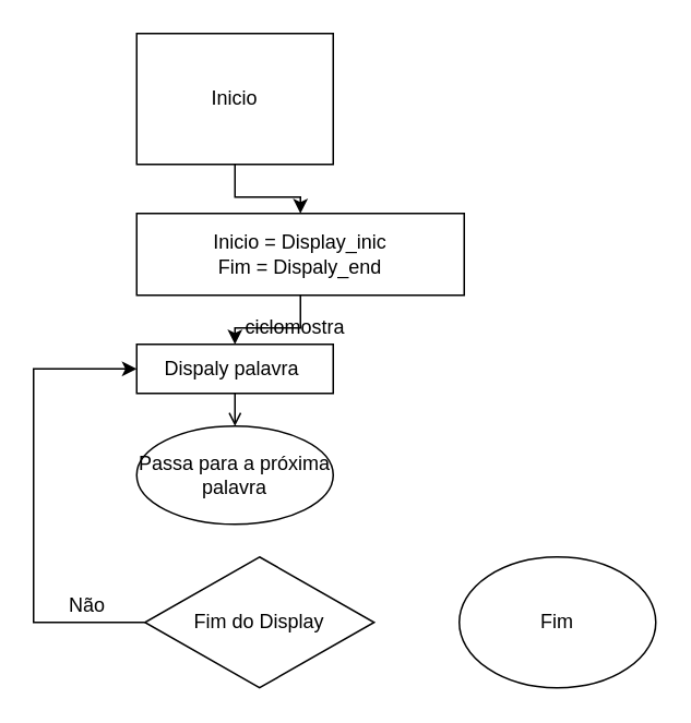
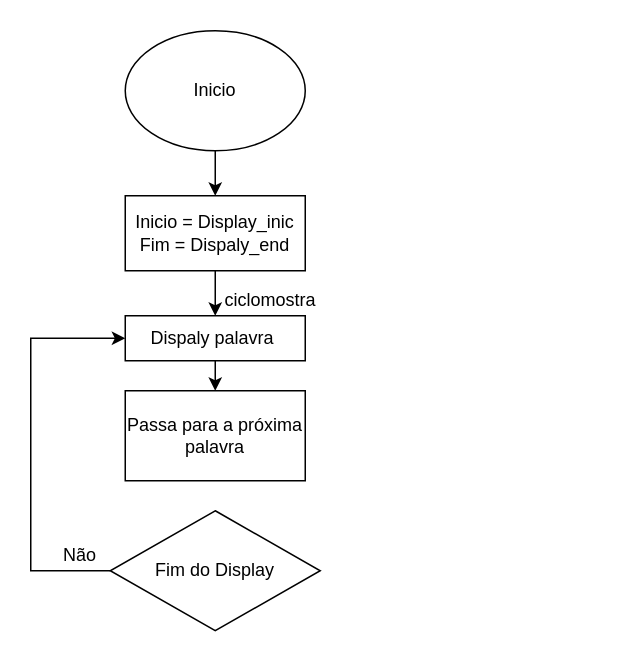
- <mxCell id="3" value="Inicio" style="whiteSpace=wrap;html=1;rounded=0;" vertex="1" parent="1"><mxGeometry x="83" y="20" width="120" height="80" as="geometry" /></mxCell>
+ <mxCell id="3" value="Inicio" style="ellipse;whiteSpace=wrap;html=1;" vertex="1" parent="1"><mxGeometry x="83" y="20" width="120" height="80" as="geometry" /></mxCell>
- <mxCell id="5" value="Inicio = Display_inic&lt;br&gt;Fim = Dispaly_end&lt;br&gt;" style="rounded=0;whiteSpace=wrap;html=1;" vertex="1" parent="1"><mxGeometry x="83" y="130" width="200" height="50" as="geometry" /></mxCell>
+ <mxCell id="5" value="Inicio = Display_inic&lt;br&gt;Fim = Dispaly_end&lt;br&gt;" style="rounded=0;whiteSpace=wrap;html=1;" vertex="1" parent="1"><mxGeometry x="83" y="130" width="120" height="50" as="geometry" /></mxCell>
- <mxCell id="6" style="edgeStyle=orthogonalEdgeStyle;rounded=0;orthogonalLoop=1;jettySize=auto;html=1;exitX=0.5;exitY=1;exitDx=0;exitDy=0;entryX=0.5;entryY=0;entryDx=0;entryDy=0;endArrow=open;" edge="1" parent="1" source="7" target="9"><mxGeometry relative="1" as="geometry" /></mxCell>
+ <mxCell id="6" style="edgeStyle=orthogonalEdgeStyle;rounded=0;orthogonalLoop=1;jettySize=auto;html=1;exitX=0.5;exitY=1;exitDx=0;exitDy=0;entryX=0.5;entryY=0;entryDx=0;entryDy=0;" edge="1" parent="1" source="7" target="9"><mxGeometry relative="1" as="geometry" /></mxCell>
- <mxCell id="9" value="Passa para a próxima palavra" style="ellipse;whiteSpace=wrap;html=1;" vertex="1" parent="1"><mxGeometry x="83" y="260" width="120" height="60" as="geometry" /></mxCell>
+ <mxCell id="9" value="Passa para a próxima palavra" style="rounded=0;whiteSpace=wrap;html=1;" vertex="1" parent="1"><mxGeometry x="83" y="260" width="120" height="60" as="geometry" /></mxCell>
- <mxCell id="12" value="Fim do Display" style="rhombus;whiteSpace=wrap;html=1;" vertex="1" parent="1"><mxGeometry x="88" y="340" width="140" height="80" as="geometry" /></mxCell>
+ <mxCell id="12" value="Fim do Display" style="rhombus;whiteSpace=wrap;html=1;" vertex="1" parent="1"><mxGeometry x="73" y="340" width="140" height="80" as="geometry" /></mxCell>
- <mxCell id="13" value="Fim" style="ellipse;whiteSpace=wrap;html=1;" vertex="1" parent="1"><mxGeometry x="280" y="340" width="120" height="80" as="geometry" /></mxCell>
